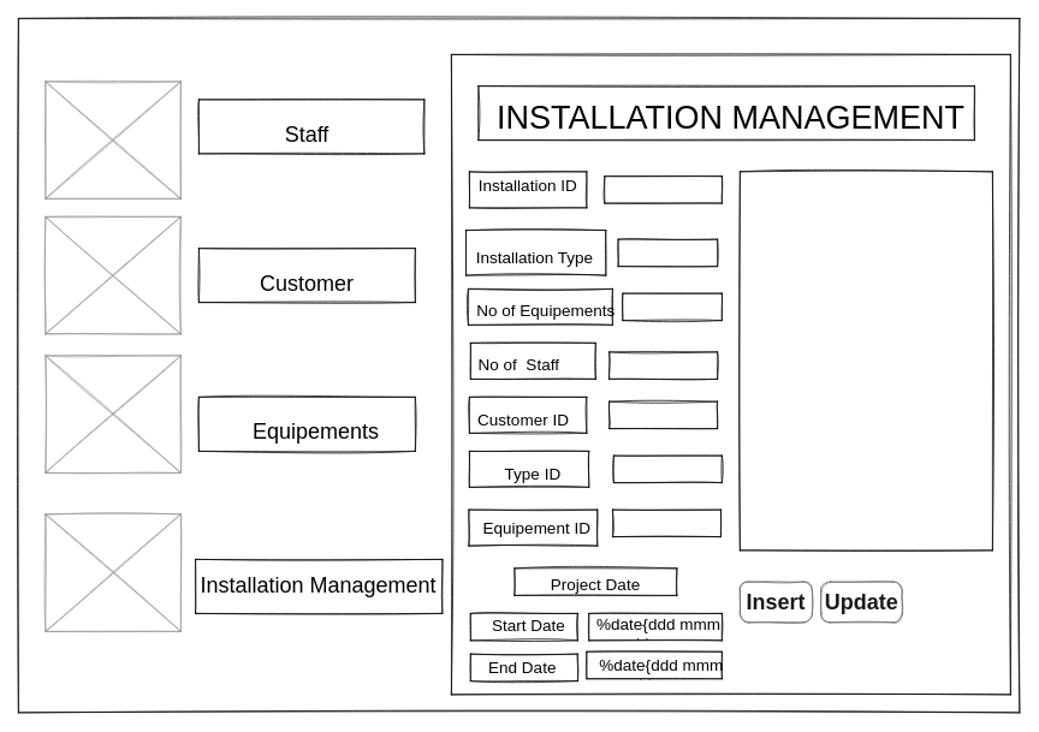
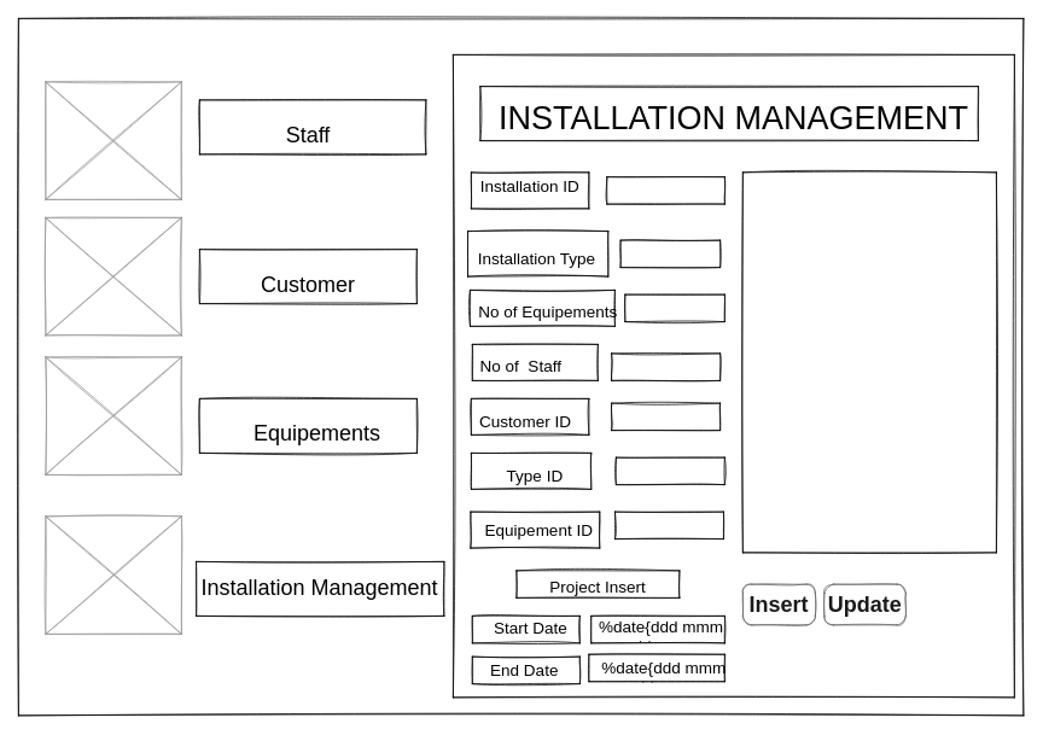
- <mxCell id="44" value="&lt;font style=&quot;font-size: 18px&quot;&gt;Project Date&lt;/font&gt;" style="text;html=1;strokeColor=none;fillColor=none;align=center;verticalAlign=middle;whiteSpace=wrap;rounded=0;sketch=1;fontSize=48;" vertex="1" parent="1"><mxGeometry x="570" y="625" width="180" height="25" as="geometry" /></mxCell>
+ <mxCell id="44" value="&lt;font style=&quot;font-size: 18px&quot;&gt;Project Insert&lt;/font&gt;" style="text;html=1;strokeColor=none;fillColor=none;align=center;verticalAlign=middle;whiteSpace=wrap;rounded=0;sketch=1;fontSize=48;" vertex="1" parent="1"><mxGeometry x="570" y="625" width="180" height="25" as="geometry" /></mxCell>
